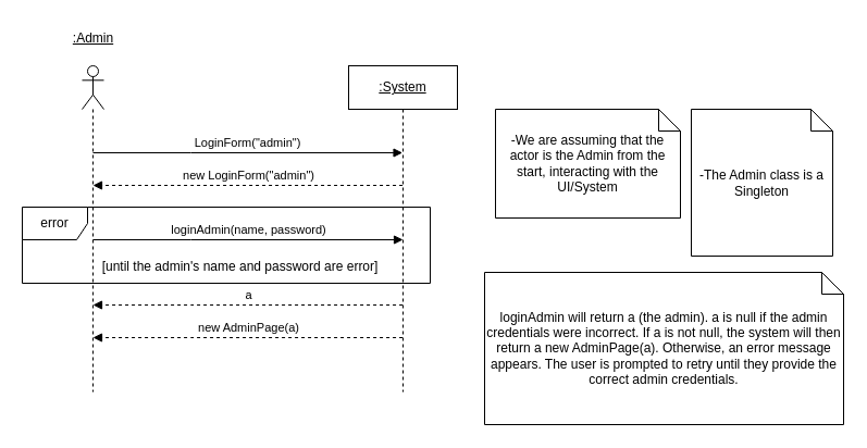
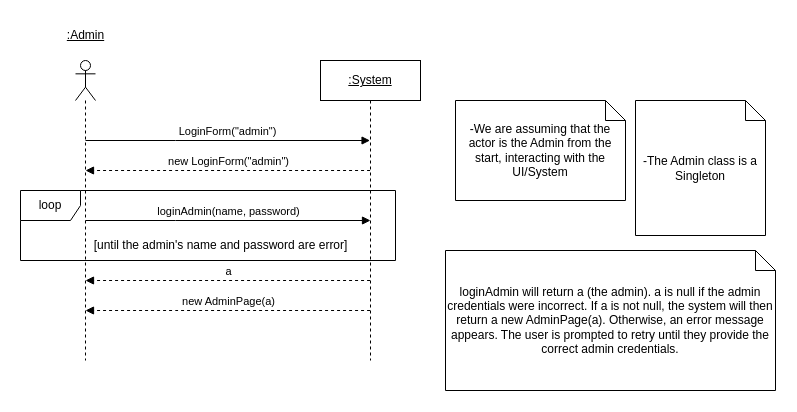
- <mxCell id="11" value="error" style="shape=umlFrame;whiteSpace=wrap;html=1;pointerEvents=0;" parent="1" vertex="1"><mxGeometry x="20" y="190" width="375" height="70" as="geometry" /></mxCell>
+ <mxCell id="11" value="loop" style="shape=umlFrame;whiteSpace=wrap;html=1;pointerEvents=0;" parent="1" vertex="1"><mxGeometry x="20" y="190" width="375" height="70" as="geometry" /></mxCell>
